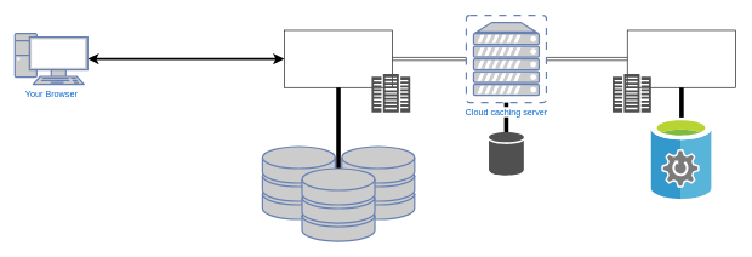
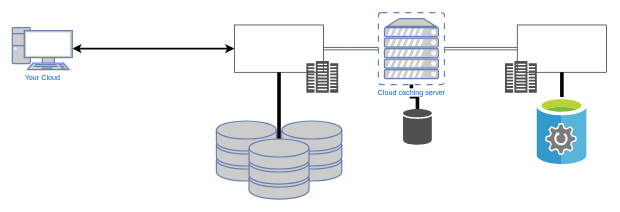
- <mxCell id="20" value="Cloud caching server&lt;br&gt;" style="fontColor=#0066CC;verticalAlign=top;verticalLabelPosition=bottom;labelPosition=center;align=center;html=1;outlineConnect=0;fillColor=#CCCCCC;strokeColor=#6881B3;gradientColor=none;gradientDirection=north;strokeWidth=2;shape=mxgraph.networks.virtual_server;labelBorderColor=none;labelBackgroundColor=#ffffff;" vertex="1" parent="1"><mxGeometry x="640" y="20.38" width="110" height="120" as="geometry" /></mxCell>
+ <mxCell id="20" value="Cloud caching server&lt;br&gt;" style="fontColor=#0066CC;verticalAlign=top;verticalLabelPosition=bottom;labelPosition=center;align=center;html=1;outlineConnect=0;fillColor=#CCCCCC;strokeColor=#6881B3;gradientColor=none;gradientDirection=north;strokeWidth=2;shape=mxgraph.networks.virtual_server;labelBorderColor=none;labelBackgroundColor=#ffffff;" vertex="1" parent="1"><mxGeometry x="630" y="20.38" width="110" height="120" as="geometry" /></mxCell>
- <mxCell id="19" value="Your Browser" style="fontColor=#0066CC;verticalAlign=top;verticalLabelPosition=bottom;labelPosition=center;align=center;html=1;outlineConnect=0;fillColor=#CCCCCC;strokeColor=#6881B3;gradientColor=none;gradientDirection=north;strokeWidth=2;shape=mxgraph.networks.pc;" vertex="1" parent="1"><mxGeometry x="20" y="45.38" width="100" height="70" as="geometry" /></mxCell>
+ <mxCell id="19" value="Your Cloud" style="fontColor=#0066CC;verticalAlign=top;verticalLabelPosition=bottom;labelPosition=center;align=center;html=1;outlineConnect=0;fillColor=#CCCCCC;strokeColor=#6881B3;gradientColor=none;gradientDirection=north;strokeWidth=2;shape=mxgraph.networks.pc;" vertex="1" parent="1"><mxGeometry x="20" y="45.38" width="100" height="70" as="geometry" /></mxCell>
